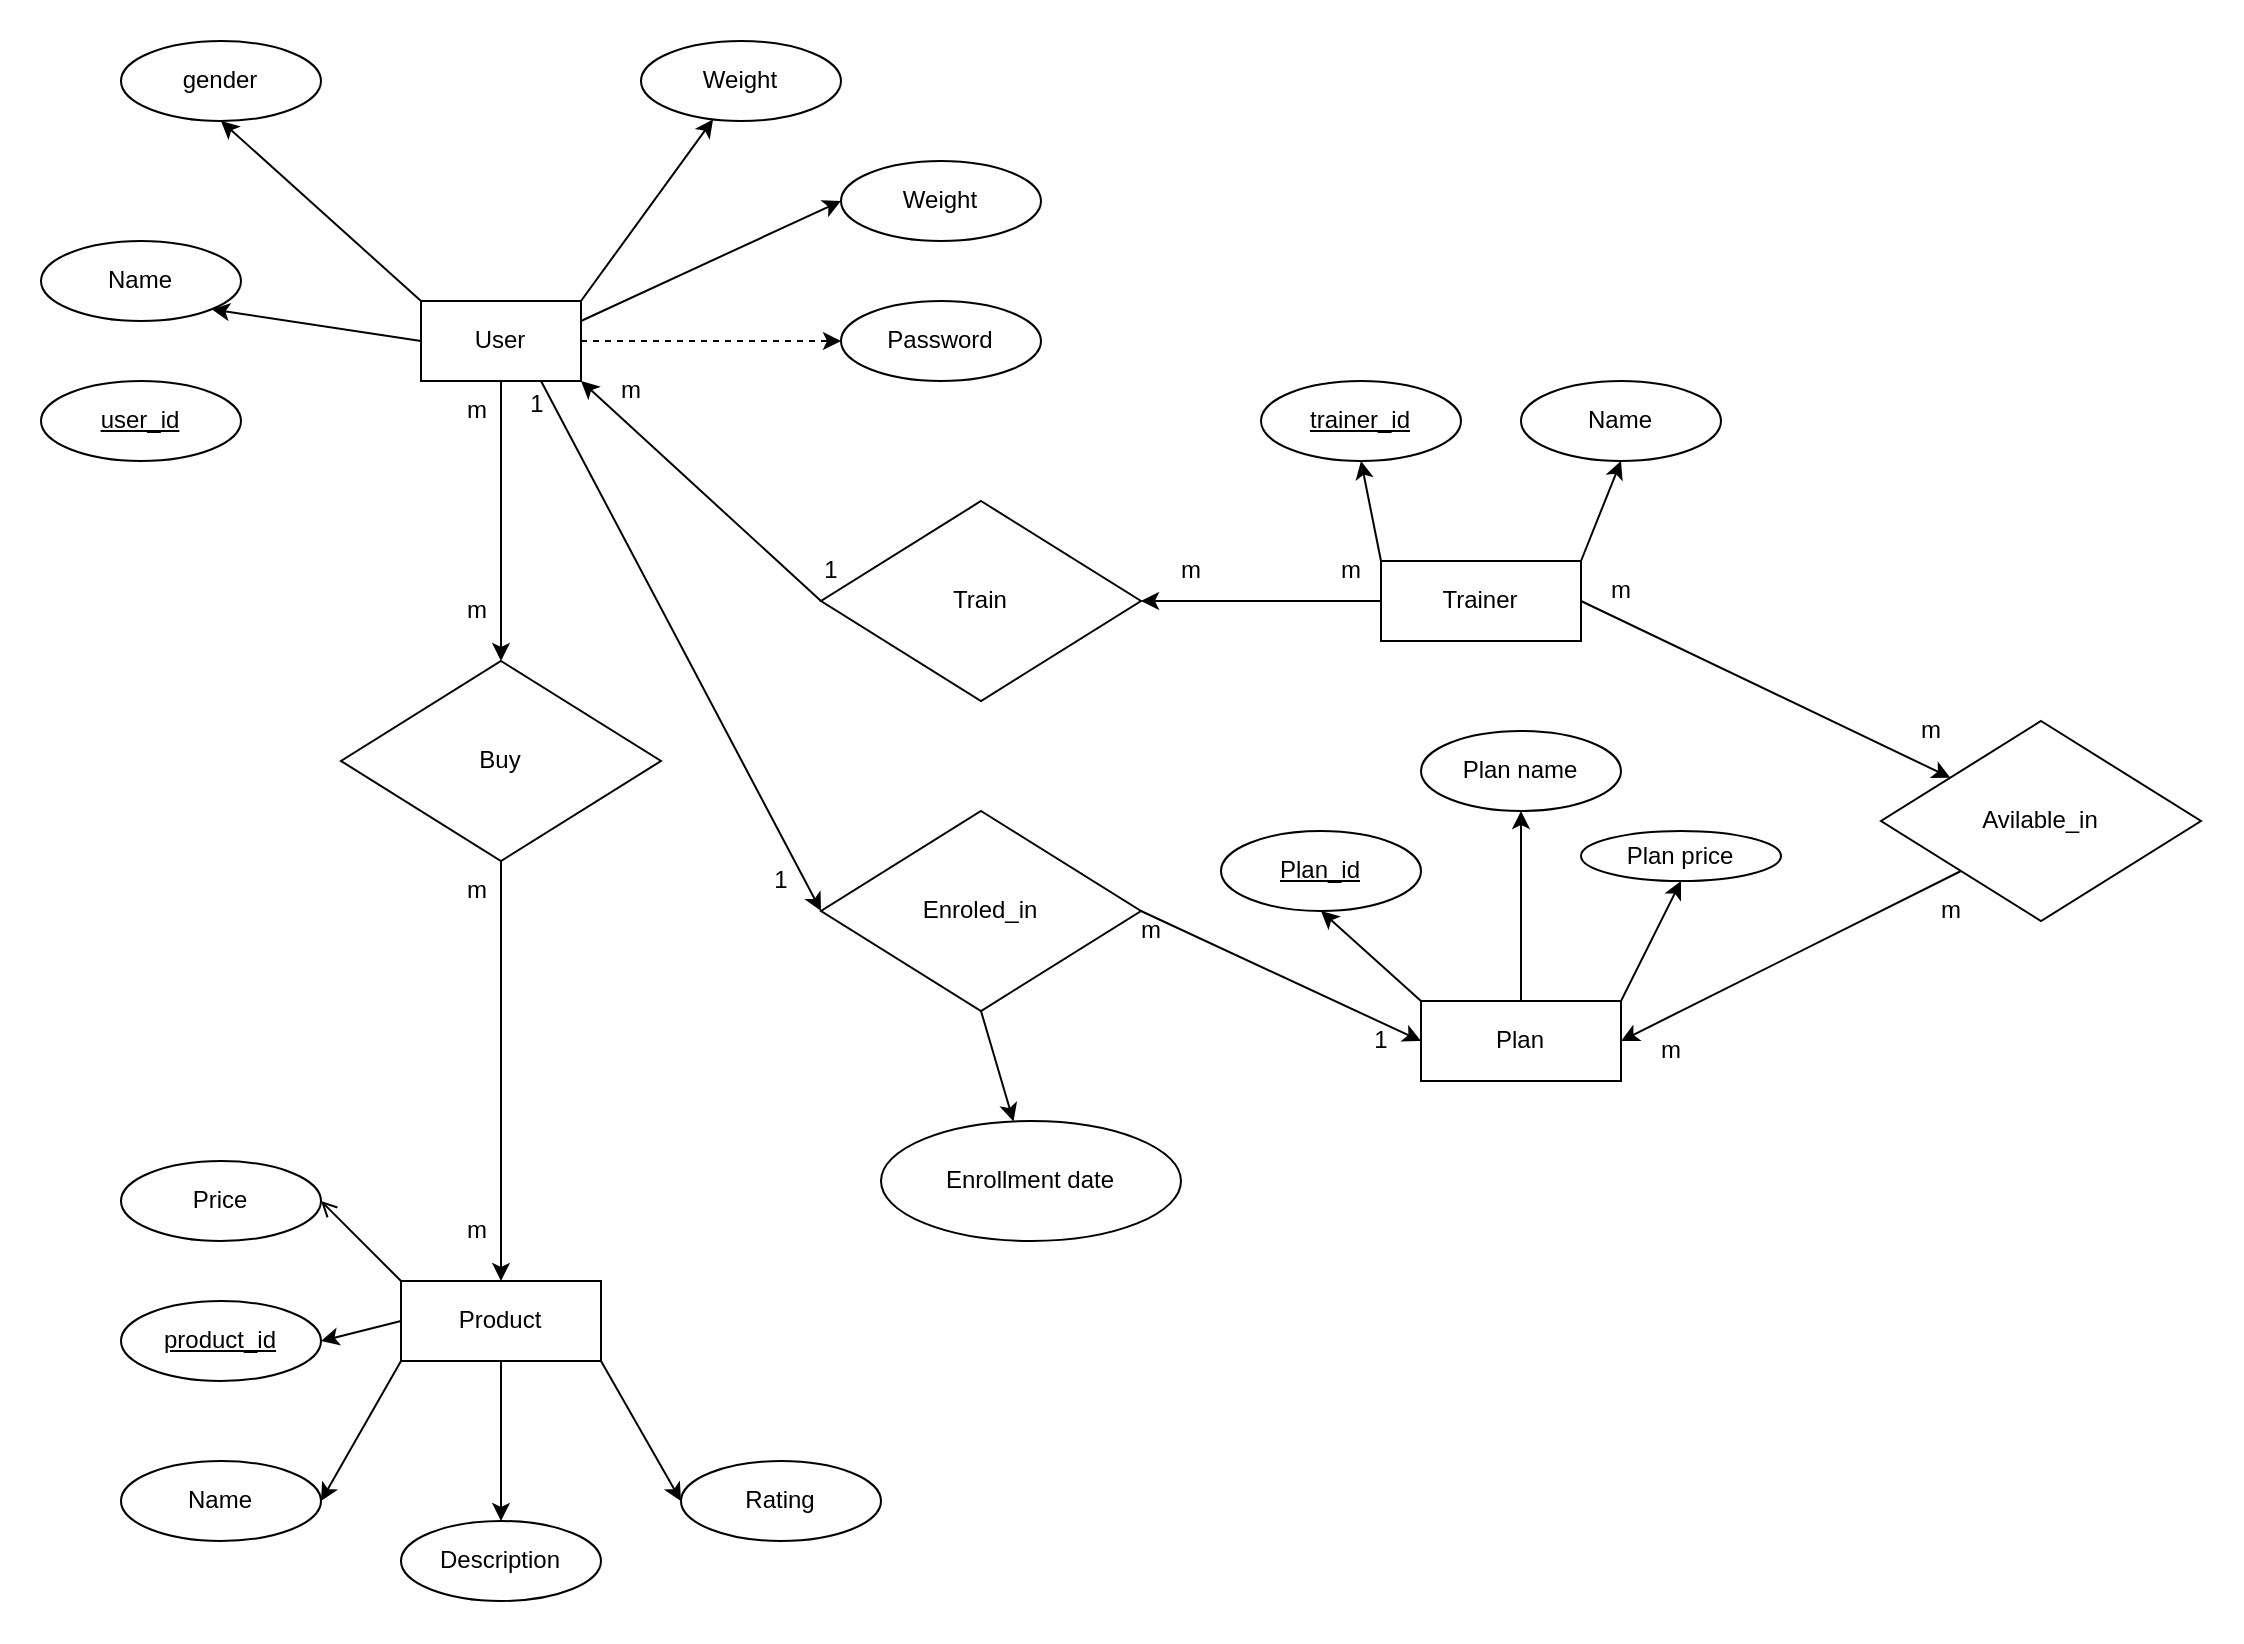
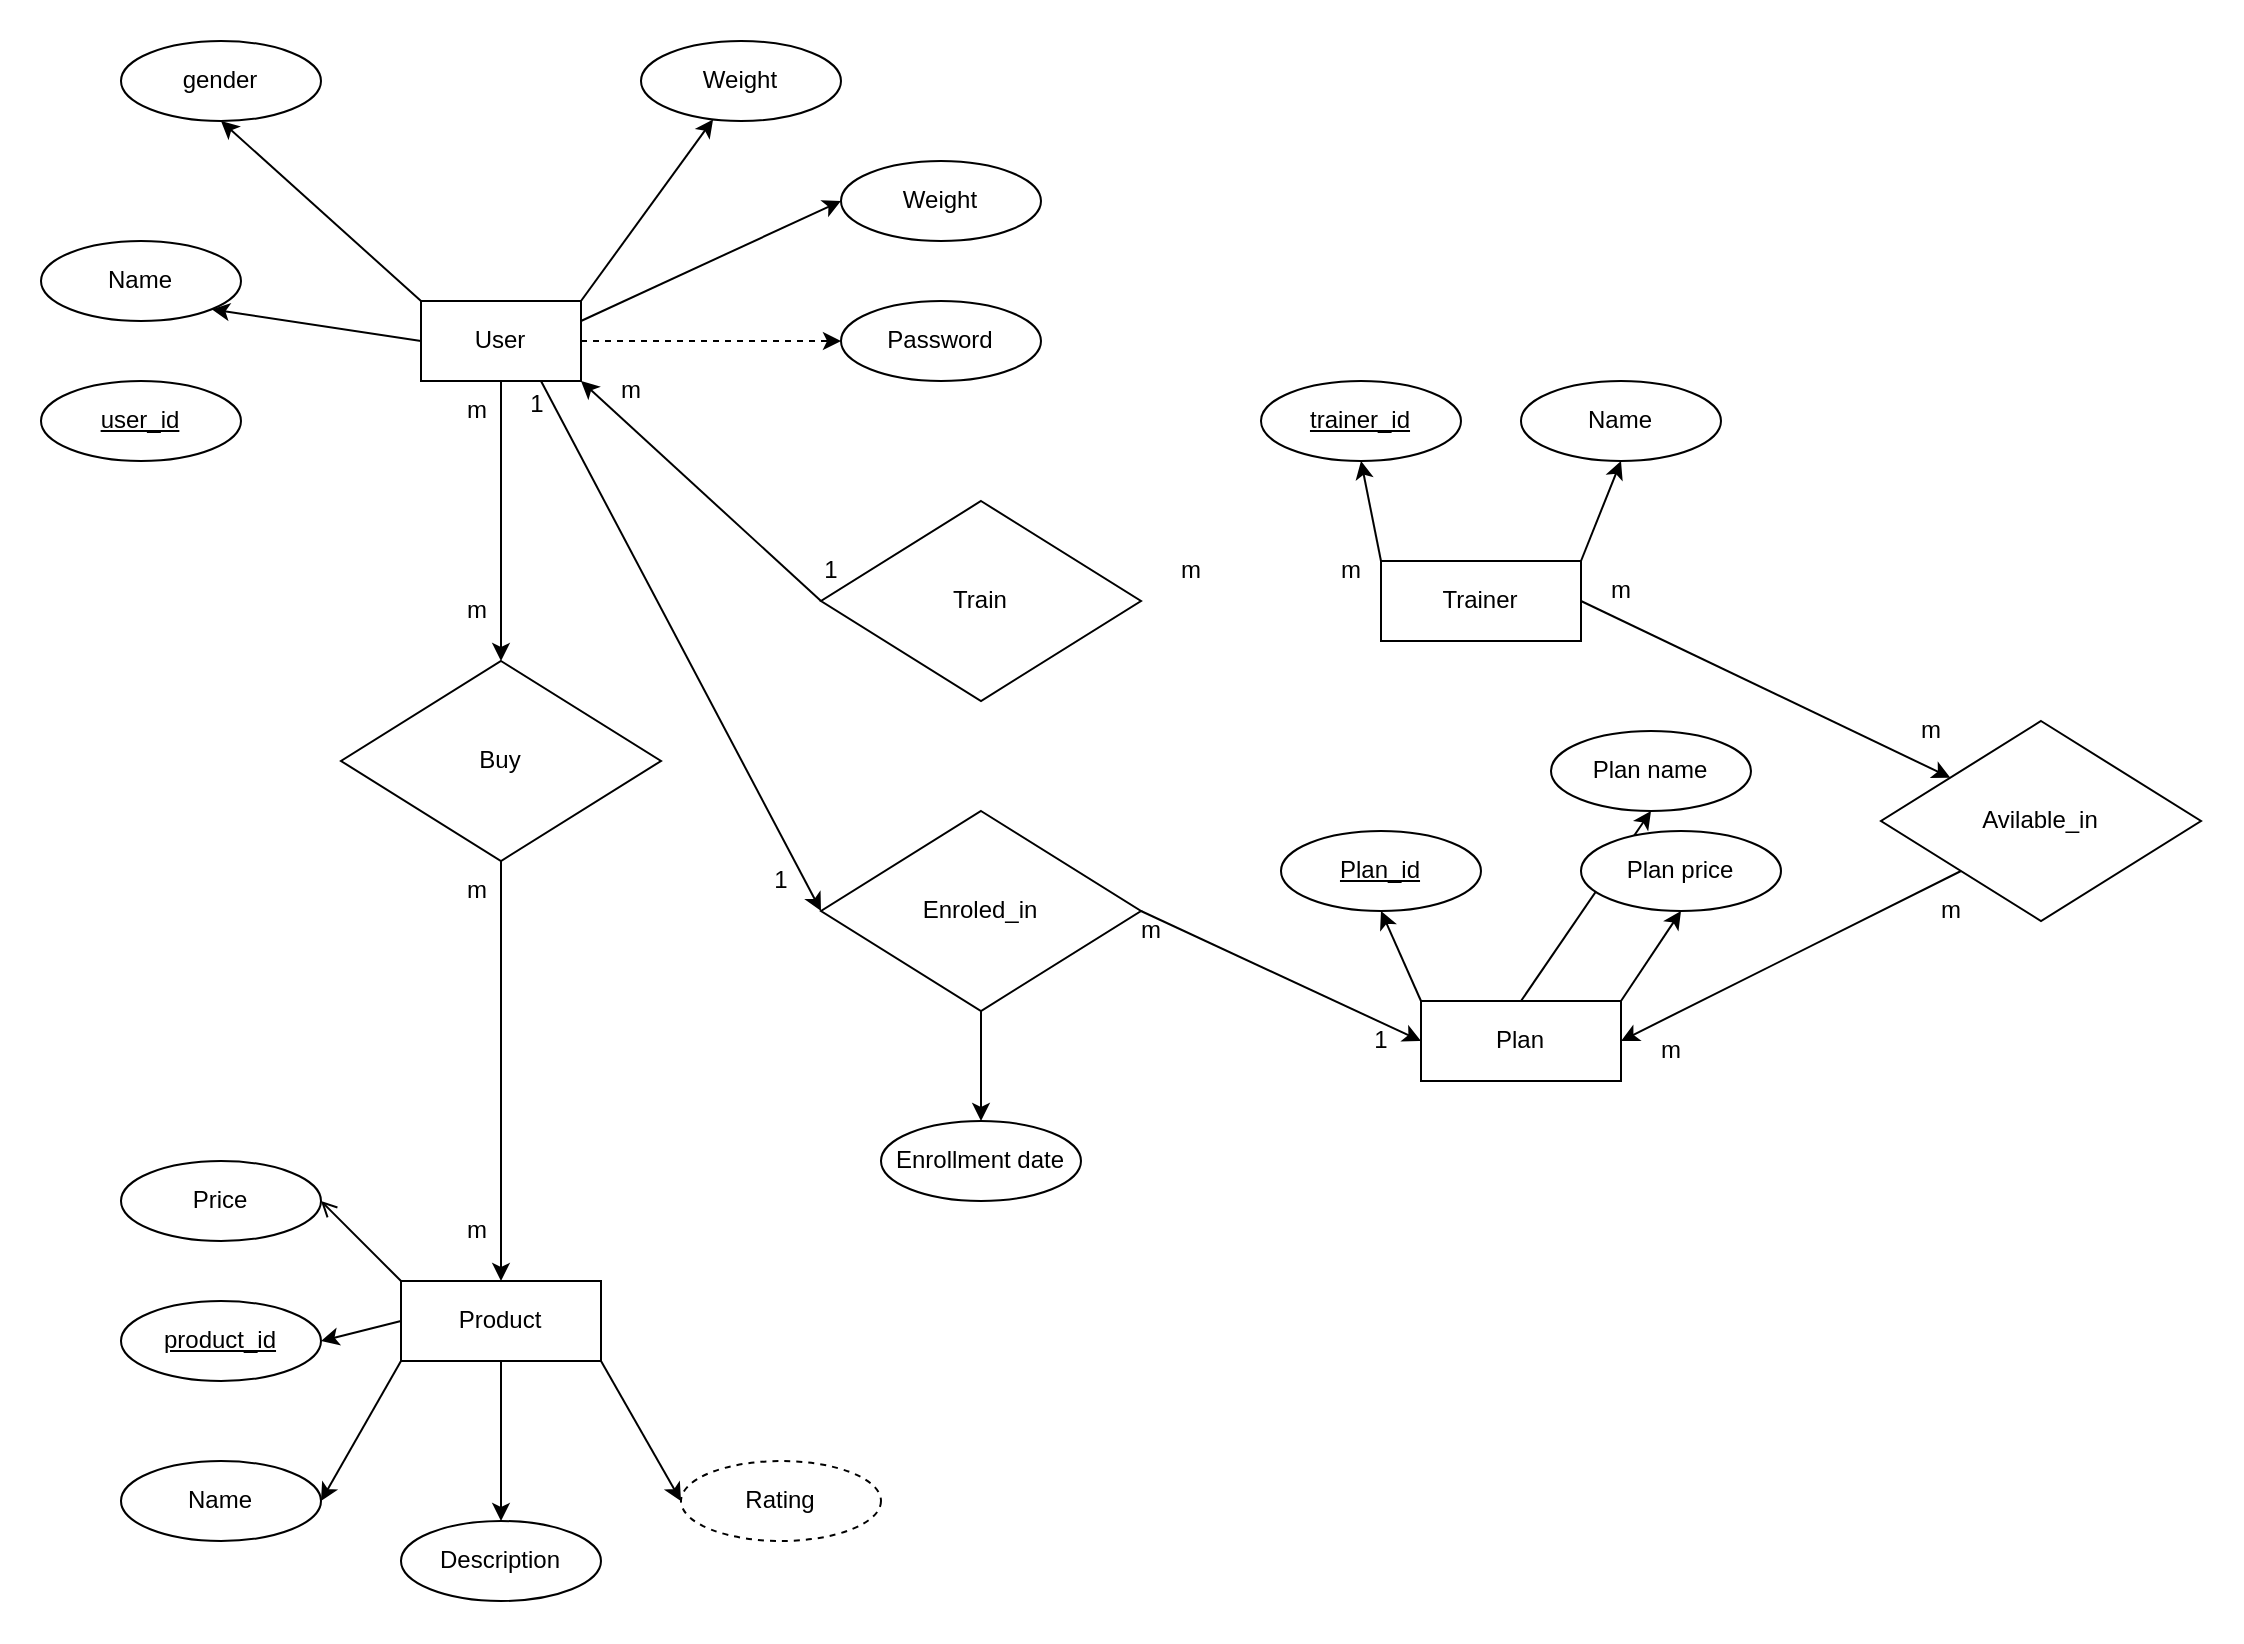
- <mxCell id="31" style="rounded=0;orthogonalLoop=1;jettySize=auto;html=1;exitX=0;exitY=0.5;exitDx=0;exitDy=0;entryX=1;entryY=0.5;entryDx=0;entryDy=0;" edge="1" parent="1" source="33" target="37"><mxGeometry relative="1" as="geometry"><mxPoint x="541" y="318" as="targetPoint" /></mxGeometry></mxCell>
- <mxCell id="49" value="Plan name" style="ellipse;whiteSpace=wrap;html=1;align=center;" vertex="1" parent="1"><mxGeometry x="710" y="365" width="100" height="40" as="geometry" /></mxCell>
+ <mxCell id="49" value="Plan name" style="ellipse;whiteSpace=wrap;html=1;align=center;" vertex="1" parent="1"><mxGeometry x="775" y="365" width="100" height="40" as="geometry" /></mxCell>
- <mxCell id="43" value="Plan price" style="ellipse;whiteSpace=wrap;html=1;align=center;" vertex="1" parent="1"><mxGeometry x="790" y="415" width="100" height="25" as="geometry" /></mxCell>
+ <mxCell id="43" value="Plan price" style="ellipse;whiteSpace=wrap;html=1;align=center;" vertex="1" parent="1"><mxGeometry x="790" y="415" width="100" height="40" as="geometry" /></mxCell>
- <mxCell id="42" value="Plan_id" style="ellipse;whiteSpace=wrap;html=1;align=center;fontStyle=4;" vertex="1" parent="1"><mxGeometry x="610" y="415" width="100" height="40" as="geometry" /></mxCell>
+ <mxCell id="42" value="Plan_id" style="ellipse;whiteSpace=wrap;html=1;align=center;fontStyle=4;" vertex="1" parent="1"><mxGeometry x="640" y="415" width="100" height="40" as="geometry" /></mxCell>
- <mxCell id="50" value="Enrollment date" style="ellipse;whiteSpace=wrap;html=1;align=center;" vertex="1" parent="1"><mxGeometry x="440" y="560" width="150" height="60" as="geometry" /></mxCell>
+ <mxCell id="50" value="Enrollment date" style="ellipse;whiteSpace=wrap;html=1;align=center;" vertex="1" parent="1"><mxGeometry x="440" y="560" width="100" height="40" as="geometry" /></mxCell>
- <mxCell id="27" value="Rating" style="ellipse;whiteSpace=wrap;html=1;align=center;" vertex="1" parent="1"><mxGeometry x="340" y="730" width="100" height="40" as="geometry" /></mxCell>
+ <mxCell id="27" value="Rating" style="ellipse;whiteSpace=wrap;html=1;align=center;dashed=1;" vertex="1" parent="1"><mxGeometry x="340" y="730" width="100" height="40" as="geometry" /></mxCell>
